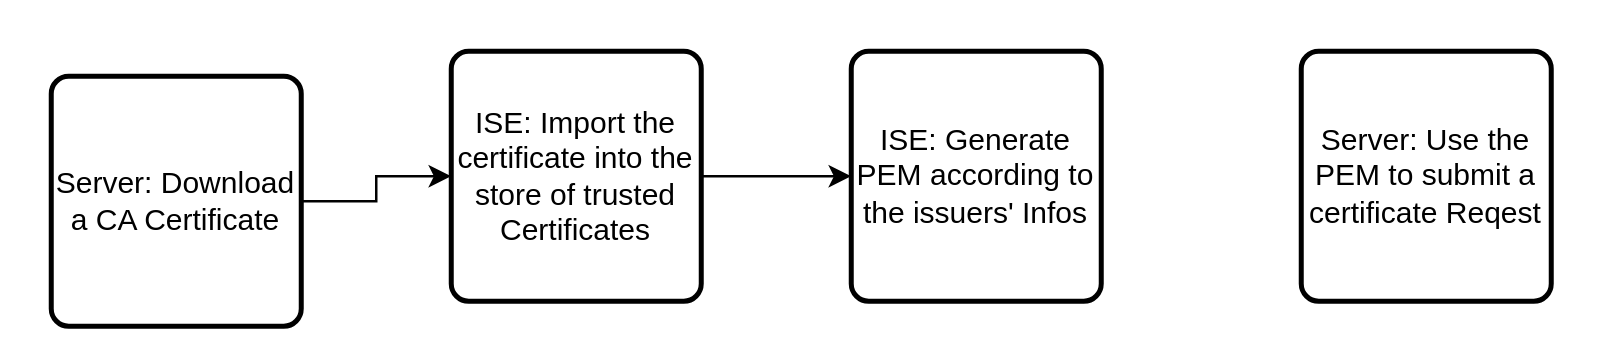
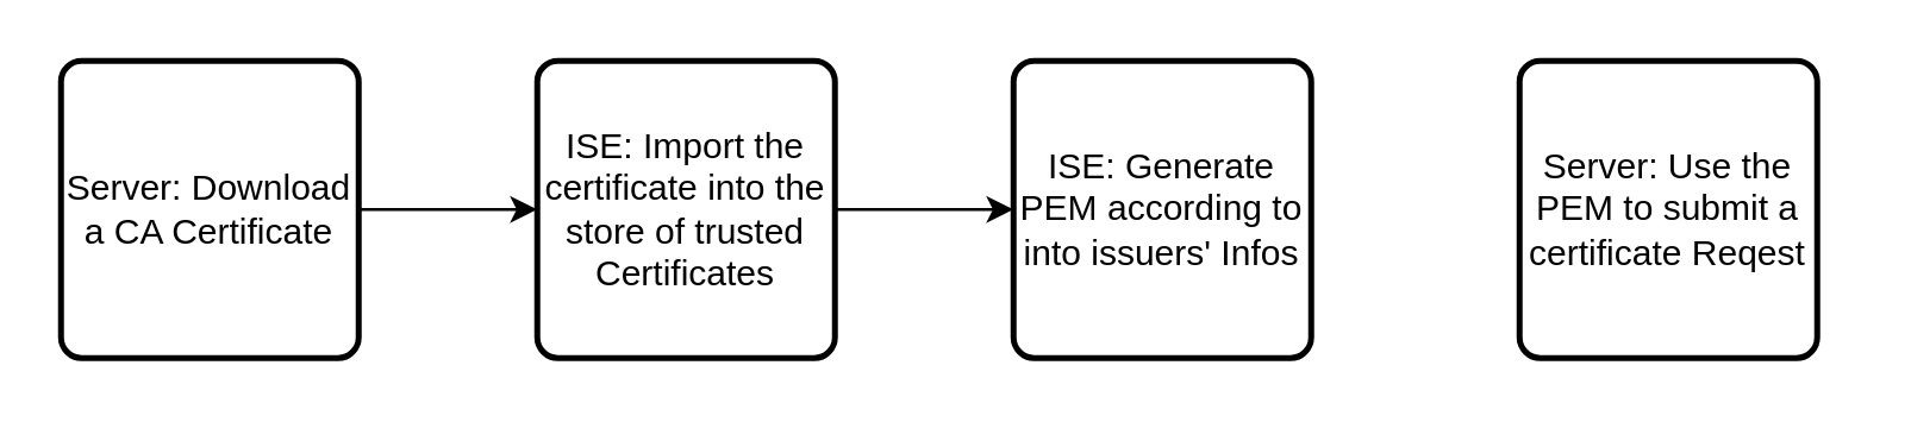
- <mxCell id="3" value="ISE: Generate PEM according to the issuers' Infos " style="rounded=1;whiteSpace=wrap;html=1;absoluteArcSize=1;arcSize=14;strokeWidth=2;" parent="1" vertex="1"><mxGeometry x="340" y="20" width="100" height="100" as="geometry" /></mxCell>
+ <mxCell id="3" value="ISE: Generate PEM according to into issuers' Infos " style="rounded=1;whiteSpace=wrap;html=1;absoluteArcSize=1;arcSize=14;strokeWidth=2;" parent="1" vertex="1"><mxGeometry x="340" y="20" width="100" height="100" as="geometry" /></mxCell>
- <mxCell id="2" value="Server: Use the PEM to submit a certificate Reqest " style="rounded=1;whiteSpace=wrap;html=1;absoluteArcSize=1;arcSize=14;strokeWidth=2;" parent="1" vertex="1"><mxGeometry x="520" y="20" width="100" height="100" as="geometry" /></mxCell>
+ <mxCell id="2" value="Server: Use the PEM to submit a certificate Reqest " style="rounded=1;whiteSpace=wrap;html=1;absoluteArcSize=1;arcSize=14;strokeWidth=2;" parent="1" vertex="1"><mxGeometry x="510" y="20" width="100" height="100" as="geometry" /></mxCell>
- <mxCell id="5" value="Server: Download a CA Certificate" style="rounded=1;whiteSpace=wrap;html=1;absoluteArcSize=1;arcSize=14;strokeWidth=2;" vertex="1" parent="1"><mxGeometry x="20" y="30" width="100" height="100" as="geometry" /></mxCell>
+ <mxCell id="5" value="Server: Download a CA Certificate" style="rounded=1;whiteSpace=wrap;html=1;absoluteArcSize=1;arcSize=14;strokeWidth=2;" vertex="1" parent="1"><mxGeometry x="20" y="20" width="100" height="100" as="geometry" /></mxCell>
